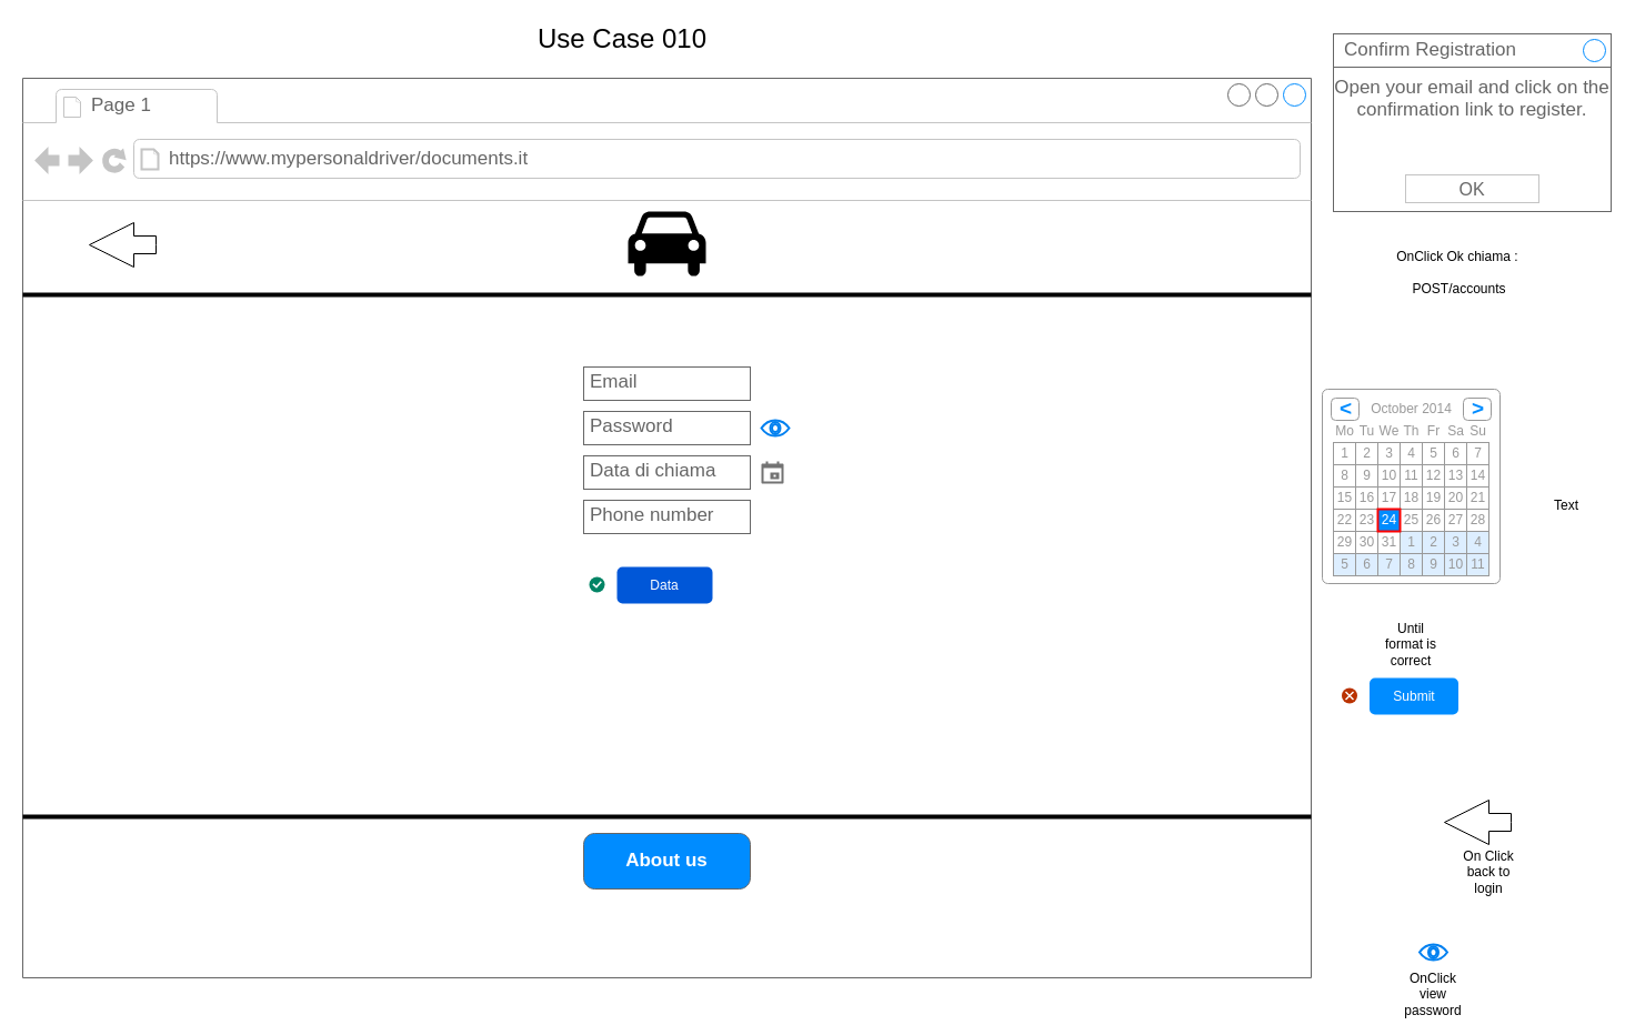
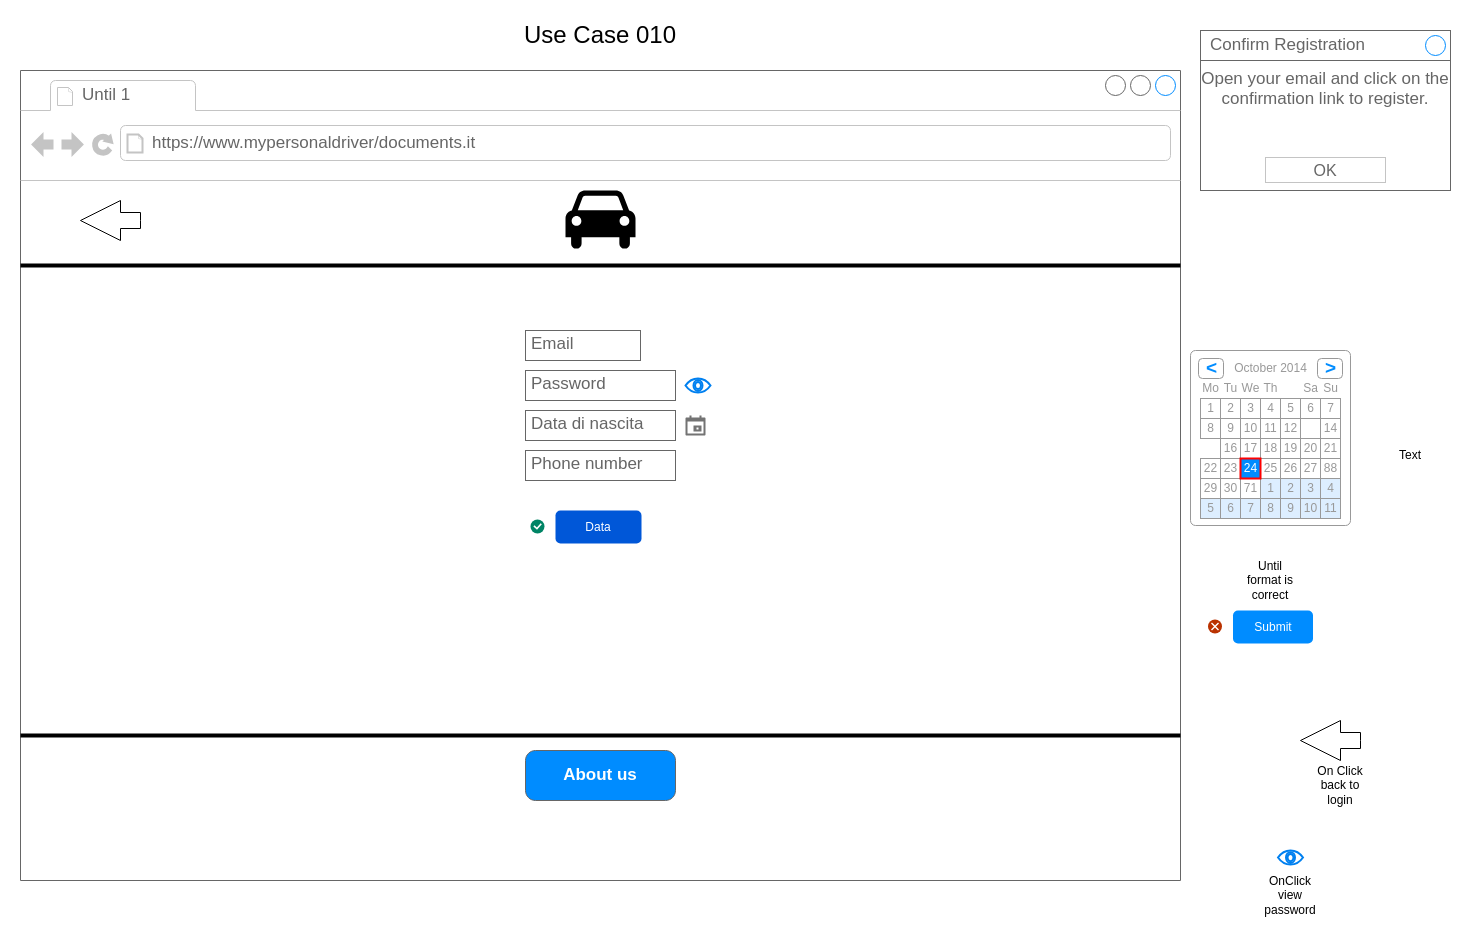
- <mxCell id="82" value="&lt;font style=&quot;font-size: 24px;&quot;&gt;Use Case 010&lt;/font&gt;" style="text;html=1;align=center;verticalAlign=middle;whiteSpace=wrap;rounded=0;" parent="1" vertex="1"><mxGeometry x="440" y="20" width="240" height="30" as="geometry" /></mxCell>
+ <mxCell id="82" value="&lt;font style=&quot;font-size: 24px;&quot;&gt;Use Case 010&lt;/font&gt;" style="text;html=1;align=center;verticalAlign=middle;whiteSpace=wrap;rounded=0;" parent="1" vertex="1"><mxGeometry x="480" y="20" width="240" height="30" as="geometry" /></mxCell>
- <mxCell id="3" value="Page 1" style="strokeWidth=1;shadow=0;dashed=0;align=center;html=1;shape=mxgraph.mockup.containers.anchor;fontSize=17;fontColor=#666666;align=left;whiteSpace=wrap;" parent="2" vertex="1"><mxGeometry x="60" y="12" width="110" height="26" as="geometry" /></mxCell>
+ <mxCell id="3" value="Until 1" style="strokeWidth=1;shadow=0;dashed=0;align=center;html=1;shape=mxgraph.mockup.containers.anchor;fontSize=17;fontColor=#666666;align=left;whiteSpace=wrap;" parent="2" vertex="1"><mxGeometry x="60" y="12" width="110" height="26" as="geometry" /></mxCell>
- <mxCell id="84" value="OnClick Ok chiama :&amp;nbsp;&lt;br&gt;&lt;br&gt;POST/accounts" style="text;html=1;align=center;verticalAlign=middle;whiteSpace=wrap;rounded=0;" vertex="1" parent="1"><mxGeometry x="1221.5" y="230" width="182.5" height="30" as="geometry" /></mxCell>
- <mxCell id="9" value="Email" style="strokeWidth=1;shadow=0;dashed=0;align=center;html=1;shape=mxgraph.mockup.text.textBox;fontColor=#666666;align=left;fontSize=17;spacingLeft=4;spacingTop=-3;whiteSpace=wrap;strokeColor=#666666;mainText=" parent="2" vertex="1"><mxGeometry x="505" y="260" width="150" height="30" as="geometry" /></mxCell>
+ <mxCell id="9" value="Email" style="strokeWidth=1;shadow=0;dashed=0;align=center;html=1;shape=mxgraph.mockup.text.textBox;fontColor=#666666;align=left;fontSize=17;spacingLeft=4;spacingTop=-3;whiteSpace=wrap;strokeColor=#666666;mainText=" parent="2" vertex="1"><mxGeometry x="505" y="260" width="115" height="30" as="geometry" /></mxCell>
- <mxCell id="26" value="Fr" style="strokeWidth=1;shadow=0;dashed=0;align=center;html=1;shape=mxgraph.mockup.forms.anchor;fontColor=#999999;" parent="18" vertex="1"><mxGeometry x="90" y="28" width="20" height="20" as="geometry" /></mxCell>
- <mxCell id="11" value="Data di chiama" style="strokeWidth=1;shadow=0;dashed=0;align=center;html=1;shape=mxgraph.mockup.text.textBox;fontColor=#666666;align=left;fontSize=17;spacingLeft=4;spacingTop=-3;whiteSpace=wrap;strokeColor=#666666;mainText=" parent="2" vertex="1"><mxGeometry x="505" y="340" width="150" height="30" as="geometry" /></mxCell>
+ <mxCell id="11" value="Data di nascita" style="strokeWidth=1;shadow=0;dashed=0;align=center;html=1;shape=mxgraph.mockup.text.textBox;fontColor=#666666;align=left;fontSize=17;spacingLeft=4;spacingTop=-3;whiteSpace=wrap;strokeColor=#666666;mainText=" parent="2" vertex="1"><mxGeometry x="505" y="340" width="150" height="30" as="geometry" /></mxCell>
- <mxCell id="41" value="13" style="strokeWidth=1;shadow=0;dashed=0;align=center;html=1;shape=mxgraph.mockup.forms.rrect;rSize=0;strokeColor=#999999;fontColor=#999999;" parent="18" vertex="1"><mxGeometry x="110" y="68" width="20" height="20" as="geometry" /></mxCell>
- <mxCell id="43" value="15" style="strokeWidth=1;shadow=0;dashed=0;align=center;html=1;shape=mxgraph.mockup.forms.rrect;rSize=0;strokeColor=#999999;fontColor=#999999;" parent="18" vertex="1"><mxGeometry x="10" y="88" width="20" height="20" as="geometry" /></mxCell>
- <mxCell id="55" value="28" style="strokeWidth=1;shadow=0;dashed=0;align=center;html=1;shape=mxgraph.mockup.forms.rrect;rSize=0;strokeColor=#999999;fontColor=#999999;" parent="18" vertex="1"><mxGeometry x="130" y="108" width="20" height="20" as="geometry" /></mxCell>
+ <mxCell id="55" value="88" style="strokeWidth=1;shadow=0;dashed=0;align=center;html=1;shape=mxgraph.mockup.forms.rrect;rSize=0;strokeColor=#999999;fontColor=#999999;" parent="18" vertex="1"><mxGeometry x="130" y="108" width="20" height="20" as="geometry" /></mxCell>
- <mxCell id="58" value="31" style="strokeWidth=1;shadow=0;dashed=0;align=center;html=1;shape=mxgraph.mockup.forms.rrect;rSize=0;strokeColor=#999999;fontColor=#999999;" parent="18" vertex="1"><mxGeometry x="50" y="128" width="20" height="20" as="geometry" /></mxCell>
+ <mxCell id="58" value="71" style="strokeWidth=1;shadow=0;dashed=0;align=center;html=1;shape=mxgraph.mockup.forms.rrect;rSize=0;strokeColor=#999999;fontColor=#999999;" parent="18" vertex="1"><mxGeometry x="50" y="128" width="20" height="20" as="geometry" /></mxCell>
